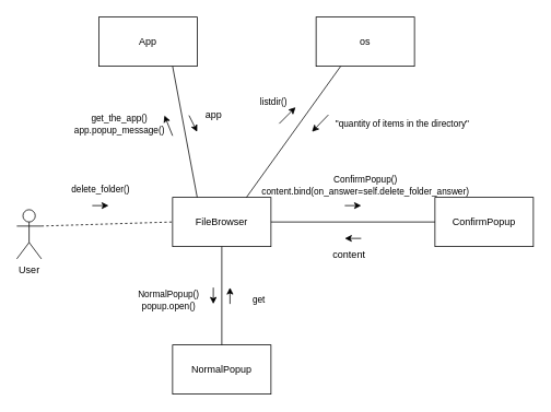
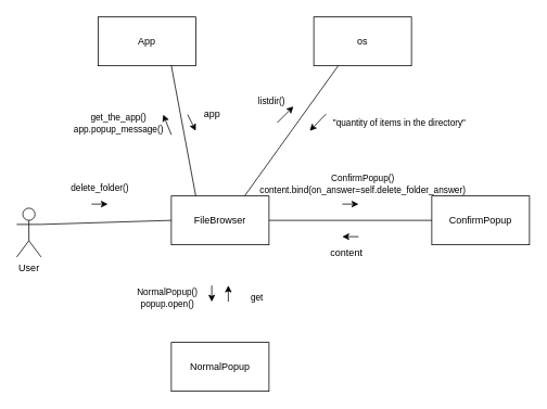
- <mxCell id="8" value="" style="endArrow=none;html=1;exitX=1;exitY=0.333;exitDx=0;exitDy=0;exitPerimeter=0;entryX=0;entryY=0.5;entryDx=0;entryDy=0;dashed=1;" edge="1" parent="1" source="2" target="3"><mxGeometry width="50" height="50" relative="1" as="geometry"><mxPoint x="220" y="350" as="sourcePoint" /><mxPoint x="270" y="300" as="targetPoint" /></mxGeometry></mxCell>
+ <mxCell id="8" value="" style="endArrow=none;html=1;exitX=1;exitY=0.333;exitDx=0;exitDy=0;exitPerimeter=0;entryX=0;entryY=0.5;entryDx=0;entryDy=0;" edge="1" parent="1" source="2" target="3"><mxGeometry width="50" height="50" relative="1" as="geometry"><mxPoint x="220" y="350" as="sourcePoint" /><mxPoint x="270" y="300" as="targetPoint" /></mxGeometry></mxCell>
- <mxCell id="12" value="" style="endArrow=none;html=1;exitX=0.5;exitY=1;exitDx=0;exitDy=0;entryX=0.5;entryY=0;entryDx=0;entryDy=0;" edge="1" parent="1" source="3" target="7"><mxGeometry width="50" height="50" relative="1" as="geometry"><mxPoint x="320" y="410" as="sourcePoint" /><mxPoint x="370" y="360" as="targetPoint" /></mxGeometry></mxCell>
